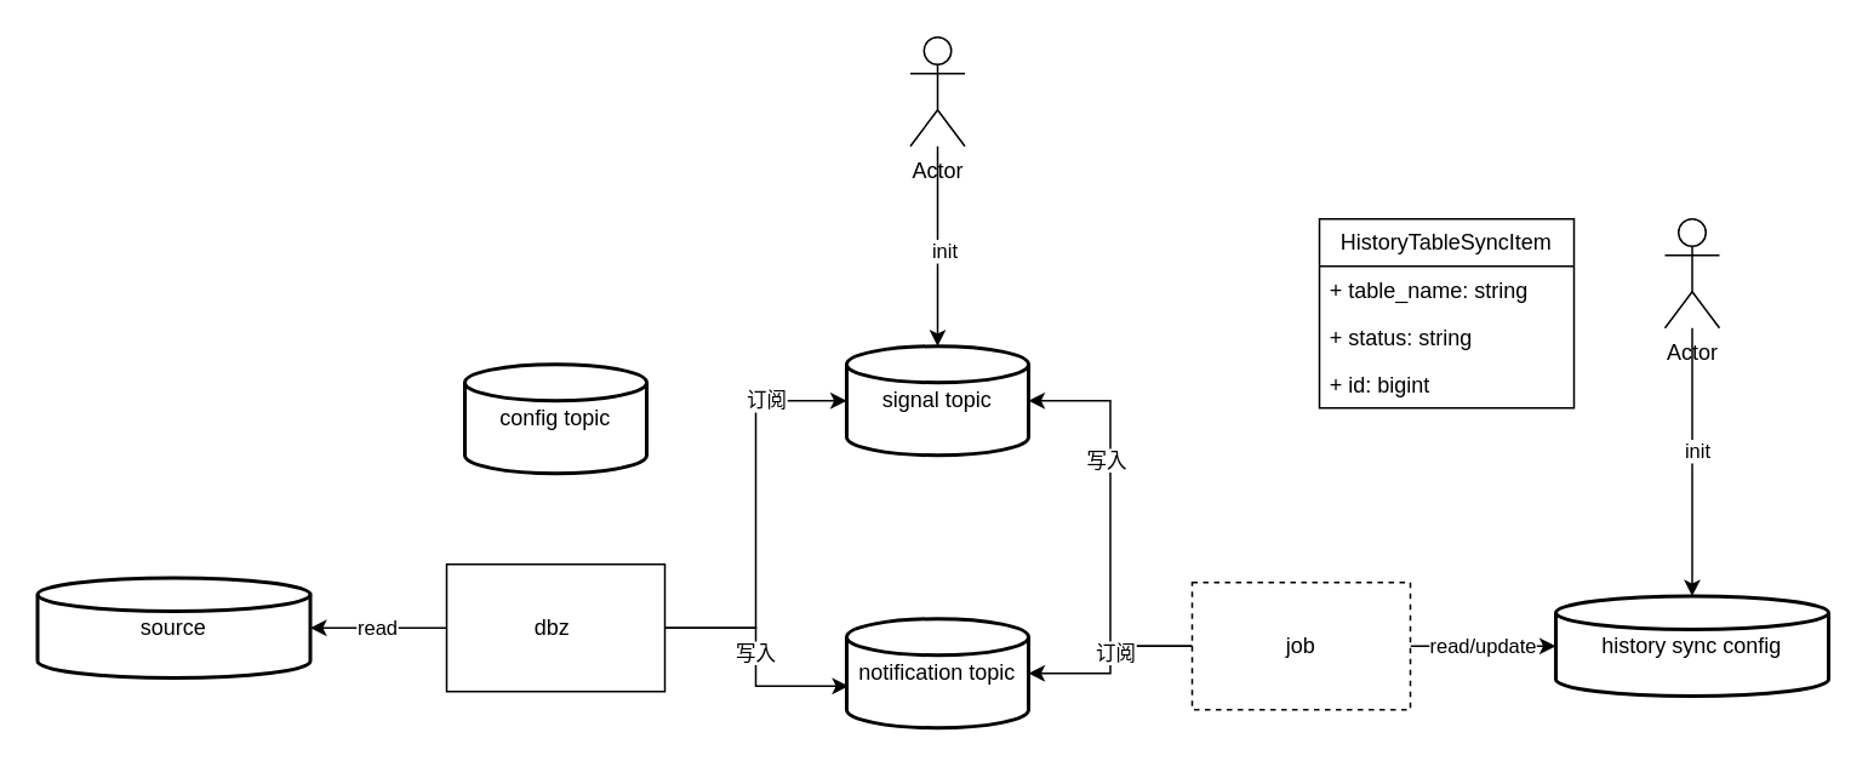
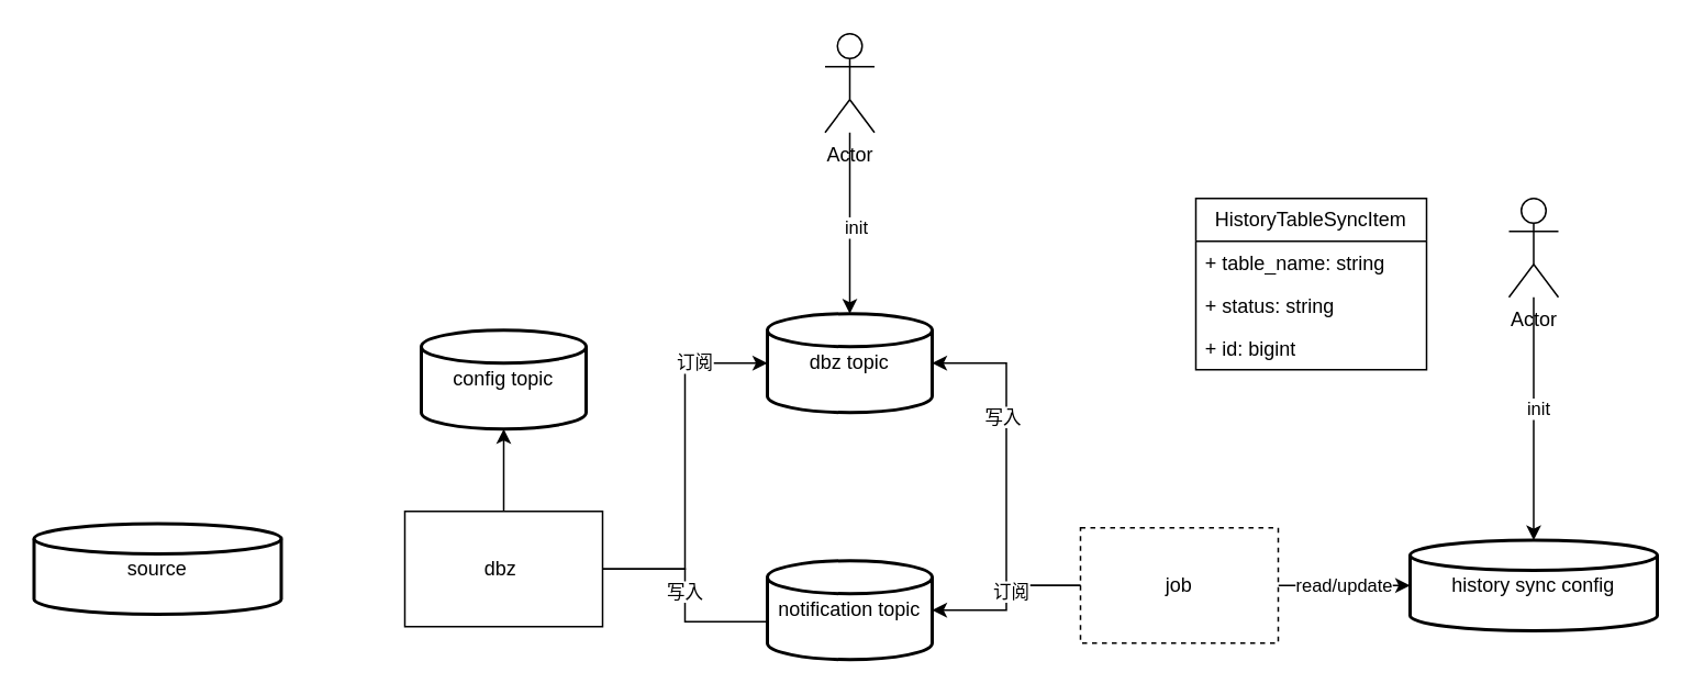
- <mxCell id="10" value="signal topic" style="strokeWidth=2;html=1;shape=mxgraph.flowchart.database;whiteSpace=wrap;" vertex="1" parent="1"><mxGeometry x="465" y="190" width="100" height="60" as="geometry" /></mxCell>
+ <mxCell id="10" value="dbz topic" style="strokeWidth=2;html=1;shape=mxgraph.flowchart.database;whiteSpace=wrap;" vertex="1" parent="1"><mxGeometry x="465" y="190" width="100" height="60" as="geometry" /></mxCell>
+ <mxCell id="23" style="edgeStyle=orthogonalEdgeStyle;rounded=0;orthogonalLoop=1;jettySize=auto;html=1;entryX=0.5;entryY=1;entryDx=0;entryDy=0;entryPerimeter=0;" edge="1" parent="1" source="7" target="22"><mxGeometry relative="1" as="geometry" /></mxCell>
- <mxCell id="6" value="read" style="edgeStyle=orthogonalEdgeStyle;rounded=0;orthogonalLoop=1;jettySize=auto;html=1;" edge="1" parent="1" source="7" target="21"><mxGeometry relative="1" as="geometry" /></mxCell>
- <mxCell id="12" style="edgeStyle=orthogonalEdgeStyle;rounded=0;orthogonalLoop=1;jettySize=auto;html=1;entryX=0.01;entryY=0.617;entryDx=0;entryDy=0;entryPerimeter=0;" edge="1" parent="1" source="7" target="11"><mxGeometry relative="1" as="geometry" /></mxCell>
+ <mxCell id="12" style="edgeStyle=orthogonalEdgeStyle;rounded=0;orthogonalLoop=1;jettySize=auto;html=1;entryX=0.01;entryY=0.617;entryDx=0;entryDy=0;entryPerimeter=0;endArrow=none;" edge="1" parent="1" source="7" target="11"><mxGeometry relative="1" as="geometry" /></mxCell>
